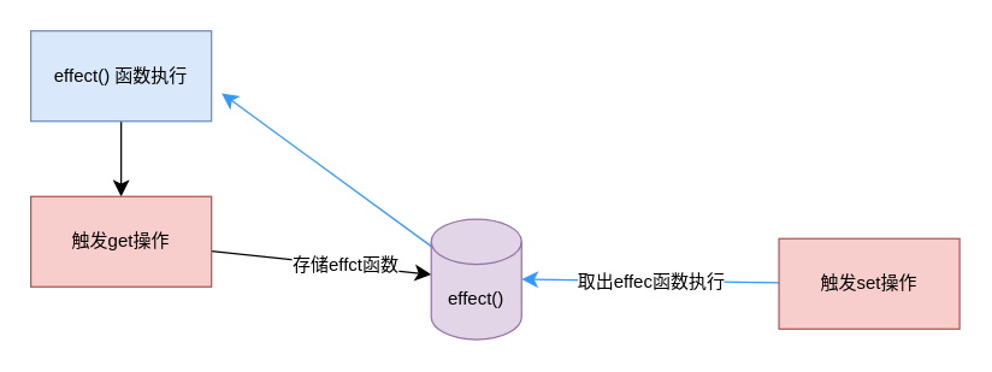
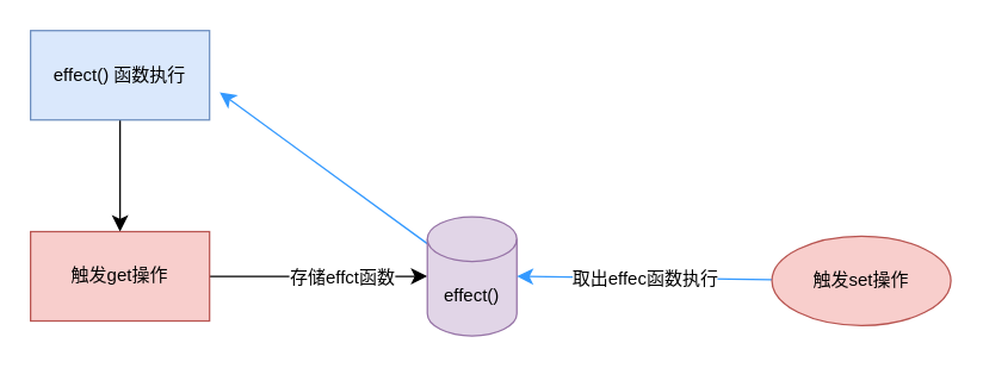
- <mxCell id="6" value="触发get操作" style="whiteSpace=wrap;html=1;rounded=0;fillColor=#f8cecc;strokeColor=#b85450;" vertex="1" parent="1"><mxGeometry x="20" y="130" width="120" height="60" as="geometry" /></mxCell>
+ <mxCell id="6" value="触发get操作" style="whiteSpace=wrap;html=1;rounded=0;fillColor=#f8cecc;strokeColor=#b85450;" vertex="1" parent="1"><mxGeometry x="20" y="155" width="120" height="60" as="geometry" /></mxCell>
- <mxCell id="11" value="触发set操作" style="rounded=0;whiteSpace=wrap;html=1;fillColor=#f8cecc;strokeColor=#b85450;" vertex="1" parent="1"><mxGeometry x="517" y="158" width="120" height="60" as="geometry" /></mxCell>
+ <mxCell id="11" value="触发set操作" style="ellipse;whiteSpace=wrap;html=1;fillColor=#f8cecc;strokeColor=#b85450;" vertex="1" parent="1"><mxGeometry x="517" y="158" width="120" height="60" as="geometry" /></mxCell>
